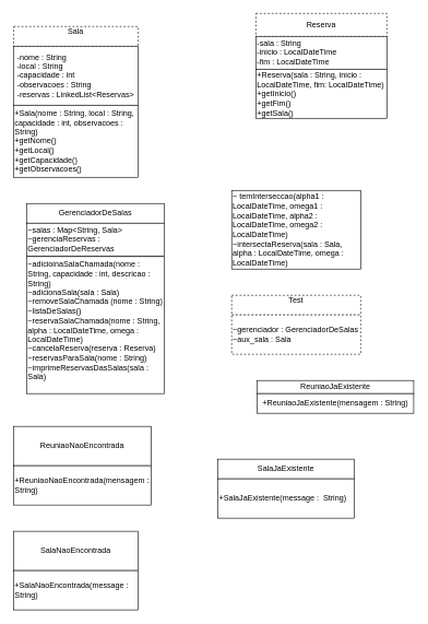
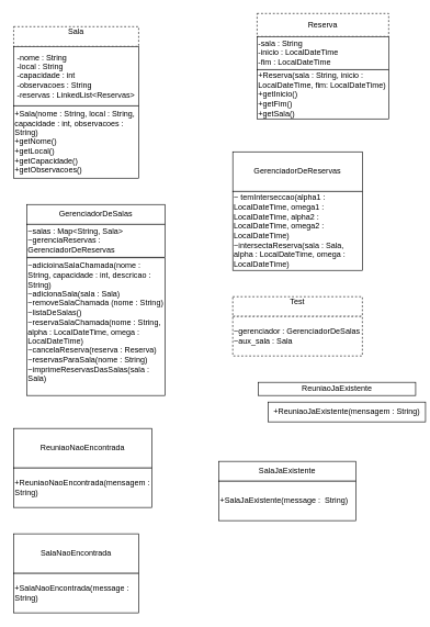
+ <mxCell id="8" value="GerenciadorDeReservas" style="rounded=0;whiteSpace=wrap;html=1;align=center;" vertex="1" parent="1"><mxGeometry x="353" y="230" width="197" height="60" as="geometry" /></mxCell>
- <mxCell id="16" value="+ReuniaoJaExistente(mensagem : String)" style="rounded=0;whiteSpace=wrap;html=1;align=center;" vertex="1" parent="1"><mxGeometry x="392" y="600" width="239" height="30" as="geometry" /></mxCell>
+ <mxCell id="16" value="+ReuniaoJaExistente(mensagem : String)" style="rounded=0;whiteSpace=wrap;html=1;align=center;" vertex="1" parent="1"><mxGeometry x="407" y="610" width="239" height="30" as="geometry" /></mxCell>
